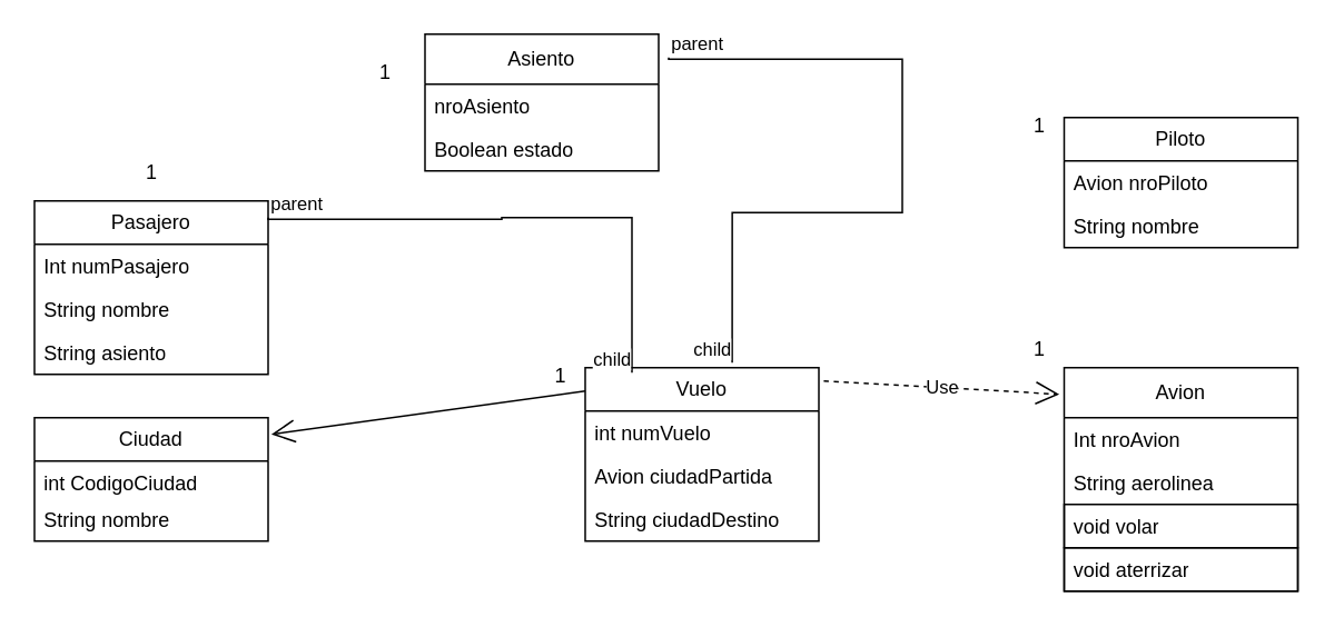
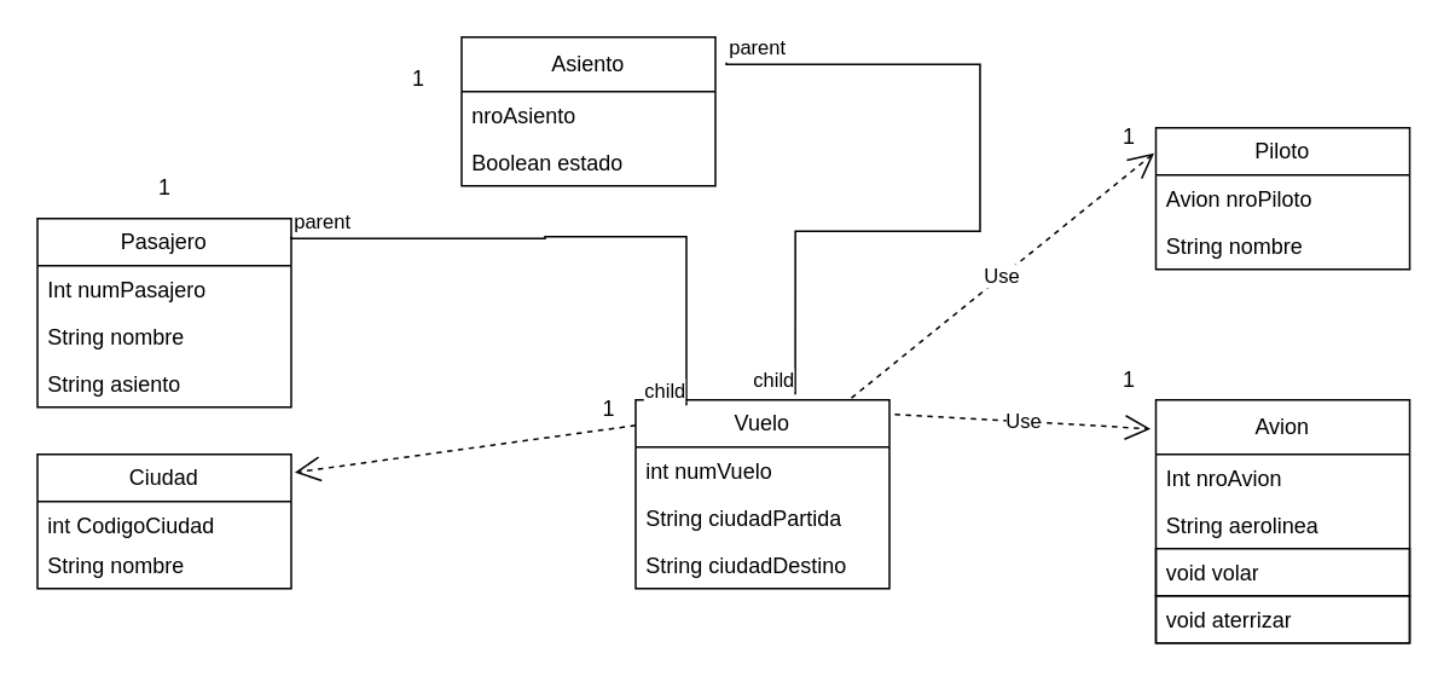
+ <mxCell id="27" value="Use" style="endArrow=open;endSize=12;dashed=1;html=1;rounded=0;exitX=0.85;exitY=-0.01;exitDx=0;exitDy=0;exitPerimeter=0;entryX=-0.007;entryY=0.179;entryDx=0;entryDy=0;entryPerimeter=0;" edge="1" parent="1" source="7" target="17"><mxGeometry width="160" relative="1" as="geometry"><mxPoint x="350" y="220" as="sourcePoint" /><mxPoint x="490" y="70" as="targetPoint" /></mxGeometry></mxCell>
- <mxCell id="36" value="" style="endArrow=open;endSize=12;dashed=0;html=1;rounded=0;entryX=1.014;entryY=0.135;entryDx=0;entryDy=0;exitX=0;exitY=0.135;exitDx=0;exitDy=0;entryPerimeter=0;exitPerimeter=0;" edge="1" parent="1" source="7" target="11"><mxGeometry width="160" relative="1" as="geometry"><mxPoint x="100" y="130" as="sourcePoint" /><mxPoint x="264" y="51" as="targetPoint" /></mxGeometry></mxCell>
+ <mxCell id="36" value="" style="endArrow=open;endSize=12;dashed=1;html=1;rounded=0;entryX=1.014;entryY=0.135;entryDx=0;entryDy=0;exitX=0;exitY=0.135;exitDx=0;exitDy=0;entryPerimeter=0;exitPerimeter=0;" edge="1" parent="1" source="7" target="11"><mxGeometry width="160" relative="1" as="geometry"><mxPoint x="100" y="130" as="sourcePoint" /><mxPoint x="264" y="51" as="targetPoint" /></mxGeometry></mxCell>
- <mxCell id="9" value="Avion ciudadPartida" style="text;strokeColor=none;fillColor=none;align=left;verticalAlign=top;spacingLeft=4;spacingRight=4;overflow=hidden;rotatable=0;points=[[0,0.5],[1,0.5]];portConstraint=eastwest;whiteSpace=wrap;html=1;" vertex="1" parent="7"><mxGeometry y="52" width="140" height="26" as="geometry" /></mxCell>
+ <mxCell id="9" value="String ciudadPartida" style="text;strokeColor=none;fillColor=none;align=left;verticalAlign=top;spacingLeft=4;spacingRight=4;overflow=hidden;rotatable=0;points=[[0,0.5],[1,0.5]];portConstraint=eastwest;whiteSpace=wrap;html=1;" vertex="1" parent="7"><mxGeometry y="52" width="140" height="26" as="geometry" /></mxCell>
